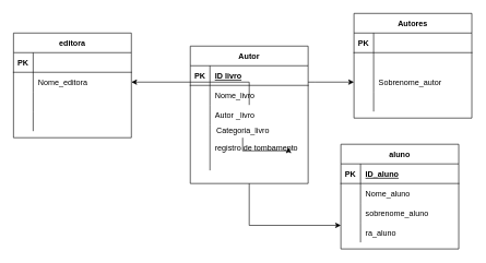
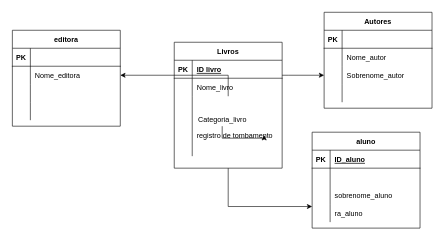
- <mxCell id="5" value="Autor" style="shape=table;startSize=30;container=1;collapsible=1;childLayout=tableLayout;fixedRows=1;rowLines=0;fontStyle=1;align=center;resizeLast=1;" vertex="1" parent="1"><mxGeometry x="290" y="70" width="180" height="210" as="geometry" /></mxCell>
+ <mxCell id="5" value="Livros" style="shape=table;startSize=30;container=1;collapsible=1;childLayout=tableLayout;fixedRows=1;rowLines=0;fontStyle=1;align=center;resizeLast=1;" vertex="1" parent="1"><mxGeometry x="290" y="70" width="180" height="210" as="geometry" /></mxCell>
+ <mxCell id="36" value="Nome_autor" style="shape=partialRectangle;connectable=0;fillColor=none;top=0;left=0;bottom=0;right=0;align=left;spacingLeft=6;overflow=hidden;" vertex="1" parent="34"><mxGeometry x="30" width="150" height="30" as="geometry"><mxRectangle width="150" height="30" as="alternateBounds" /></mxGeometry></mxCell>
- <mxCell id="14" value="Autor _livro" style="shape=partialRectangle;connectable=0;fillColor=none;top=0;left=0;bottom=0;right=0;align=left;spacingLeft=6;overflow=hidden;" vertex="1" parent="12"><mxGeometry x="30" width="150" height="30" as="geometry"><mxRectangle width="150" height="30" as="alternateBounds" /></mxGeometry></mxCell>
- <mxCell id="49" value="Nome_aluno" style="shape=partialRectangle;connectable=0;fillColor=none;top=0;left=0;bottom=0;right=0;align=left;spacingLeft=6;overflow=hidden;" vertex="1" parent="47"><mxGeometry x="30" width="150" height="30" as="geometry"><mxRectangle width="150" height="30" as="alternateBounds" /></mxGeometry></mxCell>
